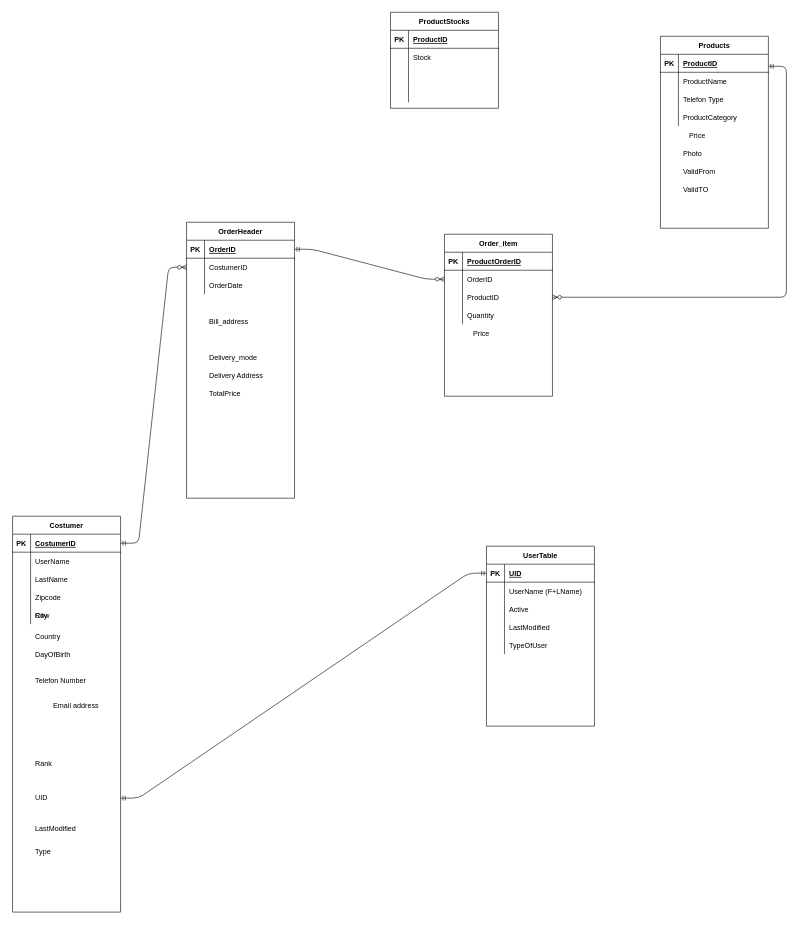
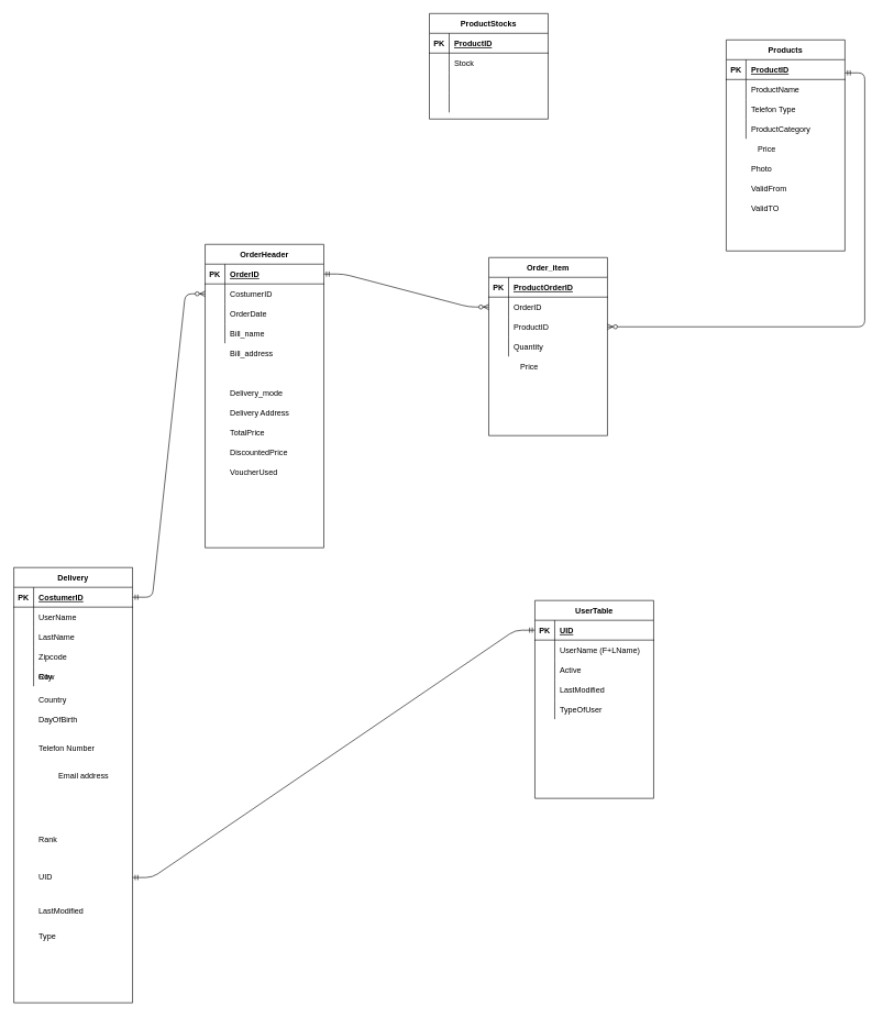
+ <mxCell id="31" value="Bill_name" style="shape=partialRectangle;connectable=0;fillColor=none;top=0;left=0;bottom=0;right=0;align=left;spacingLeft=6;overflow=hidden;" vertex="1" parent="29"><mxGeometry x="30" width="150" height="30" as="geometry" /></mxCell>
+ <mxCell id="33" value="DiscountedPrice" style="shape=partialRectangle;connectable=0;fillColor=none;top=0;left=0;bottom=0;right=0;align=left;spacingLeft=6;overflow=hidden;" vertex="1" parent="18"><mxGeometry x="30" y="300" width="150" height="30" as="geometry" /></mxCell>
+ <mxCell id="32" value="VoucherUsed" style="shape=partialRectangle;connectable=0;fillColor=none;top=0;left=0;bottom=0;right=0;align=left;spacingLeft=6;overflow=hidden;" vertex="1" parent="18"><mxGeometry x="30" y="330" width="150" height="30" as="geometry" /></mxCell>
- <mxCell id="69" value="Costumer" style="shape=table;startSize=30;container=1;collapsible=1;childLayout=tableLayout;fixedRows=1;rowLines=0;fontStyle=1;align=center;resizeLast=1;" vertex="1" parent="68"><mxGeometry width="180" height="660.0" as="geometry" /></mxCell>
+ <mxCell id="69" value="Delivery" style="shape=table;startSize=30;container=1;collapsible=1;childLayout=tableLayout;fixedRows=1;rowLines=0;fontStyle=1;align=center;resizeLast=1;" vertex="1" parent="68"><mxGeometry width="180" height="660.0" as="geometry" /></mxCell>
